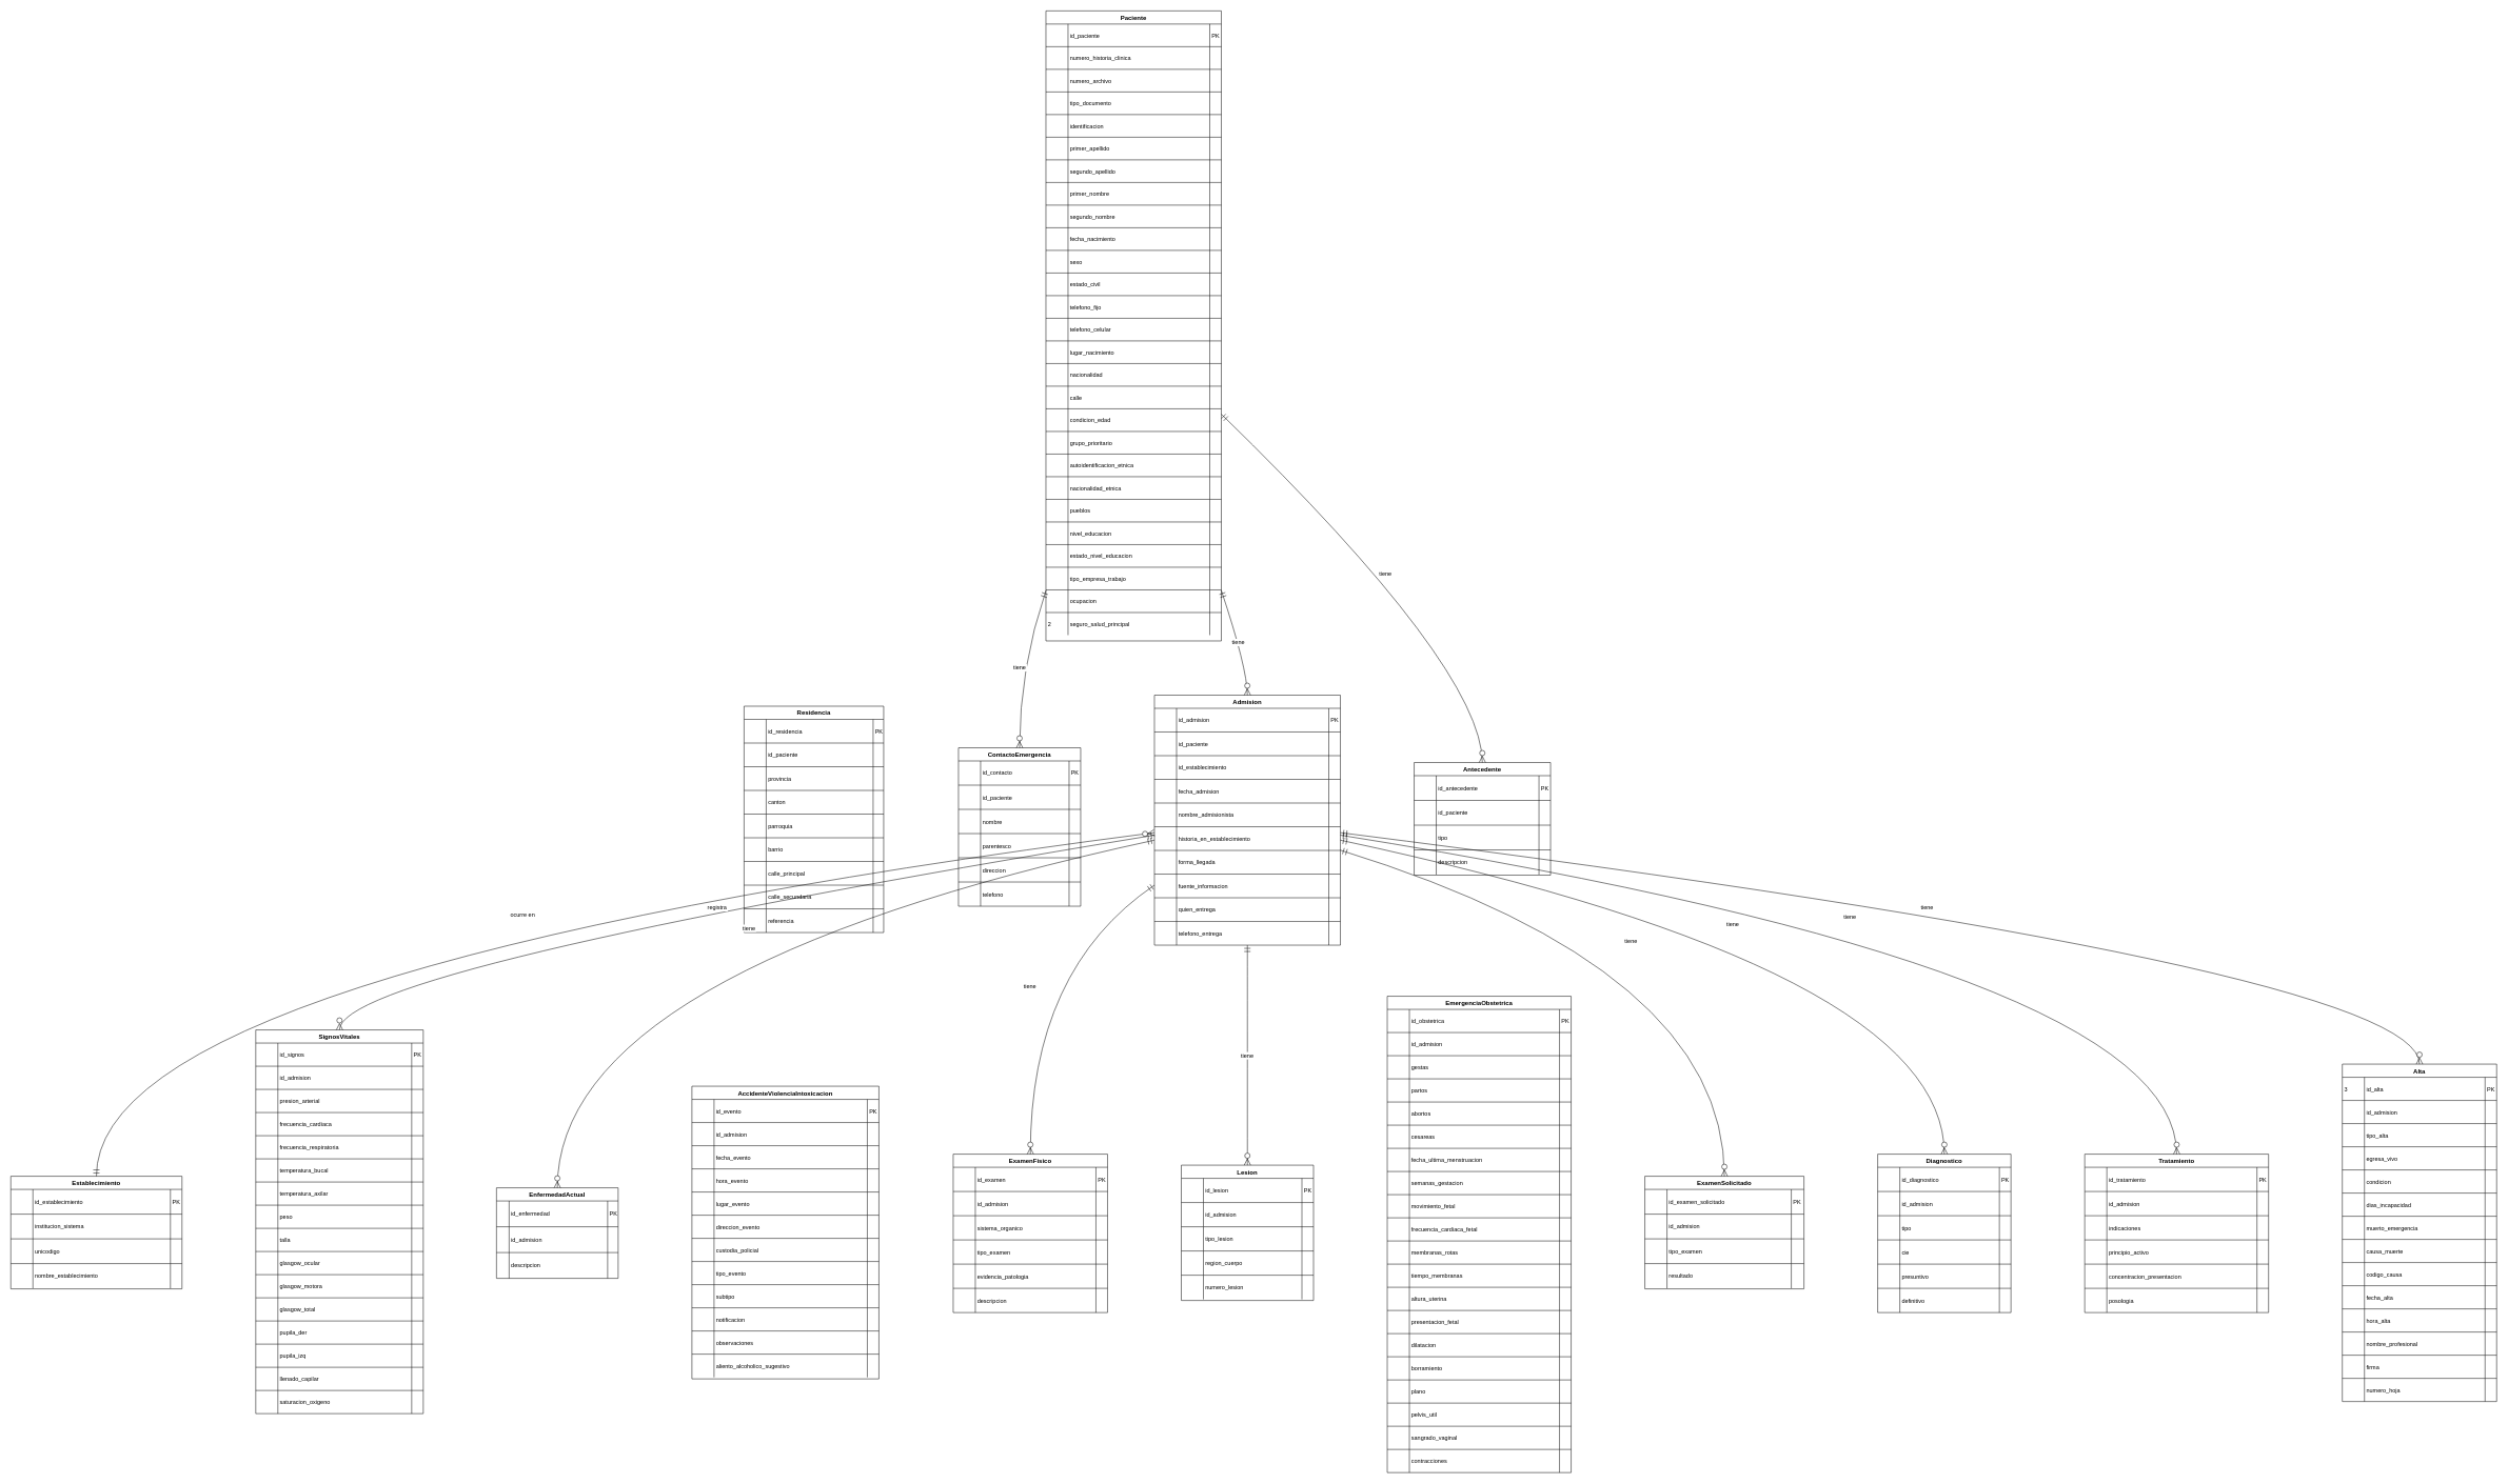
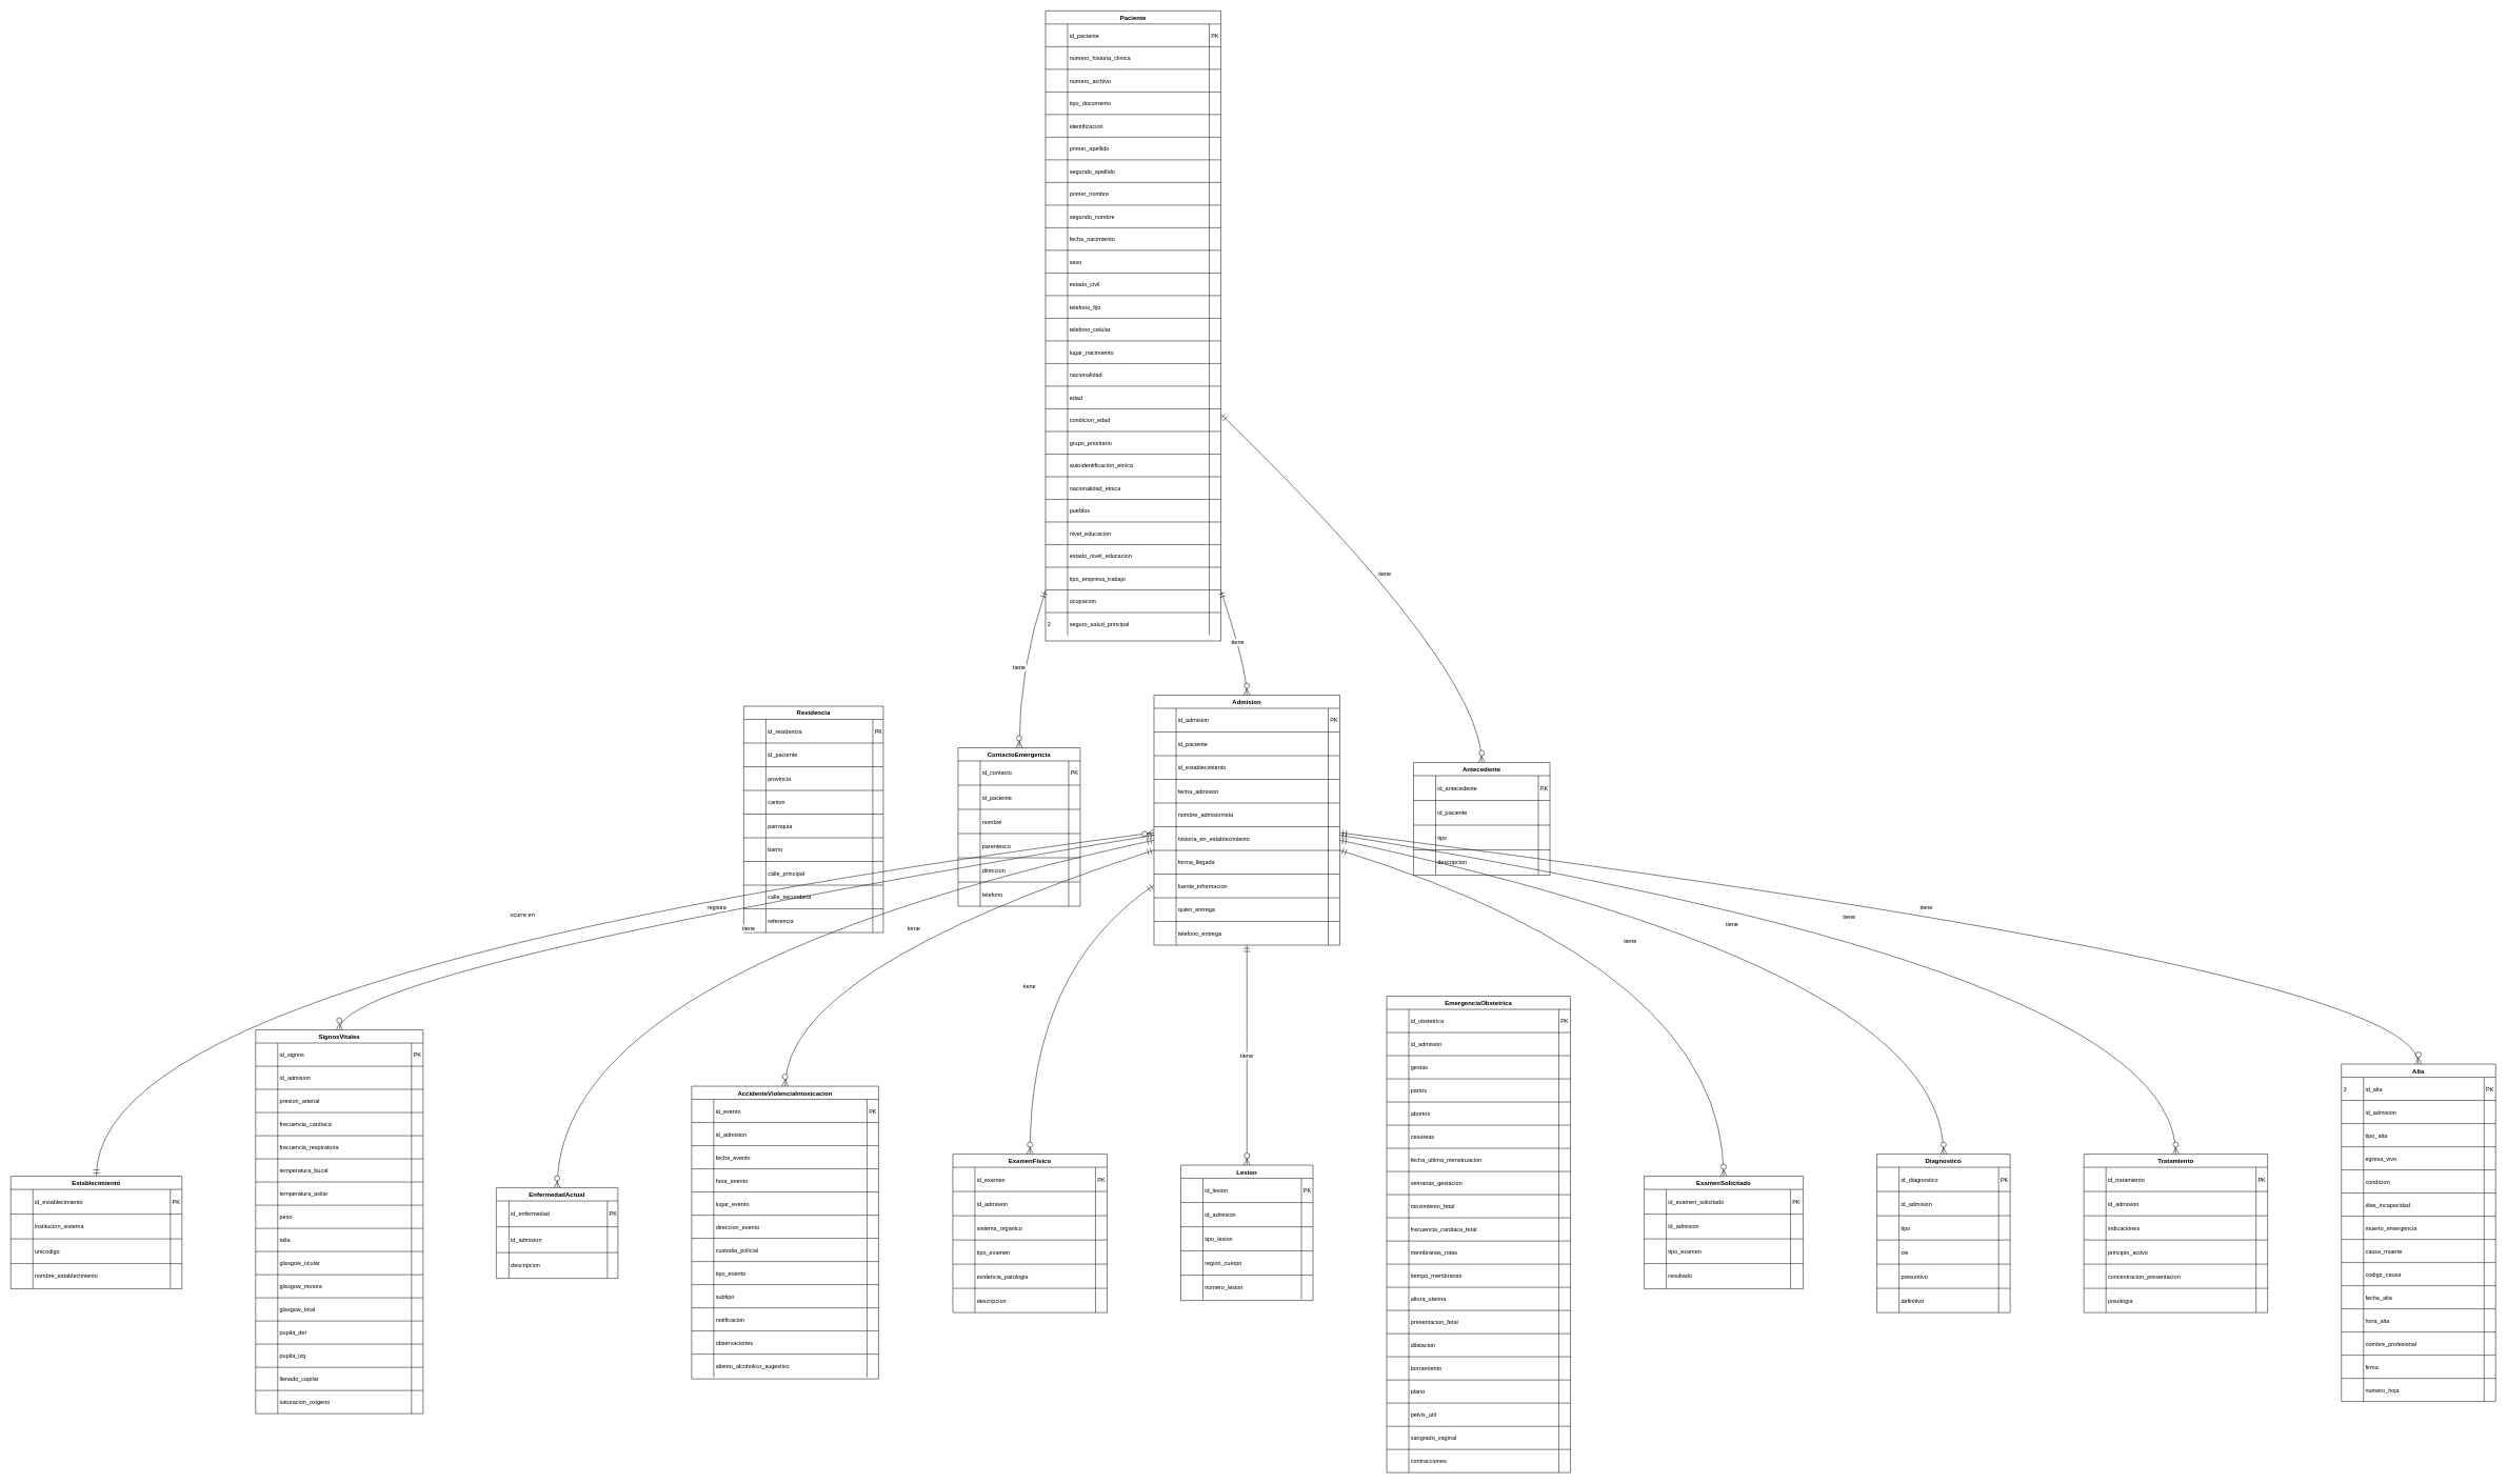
- <mxCell id="86" value="calle" style="shape=partialRectangle;connectable=0;fillColor=none;top=0;left=0;bottom=0;right=0;align=left;spacingLeft=2;overflow=hidden;fontSize=11;" parent="84" vertex="1"><mxGeometry x="42" width="269" height="43" as="geometry"><mxRectangle width="269" height="43" as="alternateBounds" /></mxGeometry></mxCell>
+ <mxCell id="86" value="edad" style="shape=partialRectangle;connectable=0;fillColor=none;top=0;left=0;bottom=0;right=0;align=left;spacingLeft=2;overflow=hidden;fontSize=11;" parent="84" vertex="1"><mxGeometry x="42" width="269" height="43" as="geometry"><mxRectangle width="269" height="43" as="alternateBounds" /></mxGeometry></mxCell>
+ <mxCell id="632" value="tiene" style="curved=1;startArrow=ERmandOne;startSize=10;;endArrow=ERzeroToMany;endSize=10;;exitX=0;exitY=0.62;entryX=0.5;entryY=0;rounded=0;" parent="1" source="190" target="326" edge="1"><mxGeometry relative="1" as="geometry"><Array as="points"><mxPoint x="1491" y="1841" /></Array></mxGeometry></mxCell>
